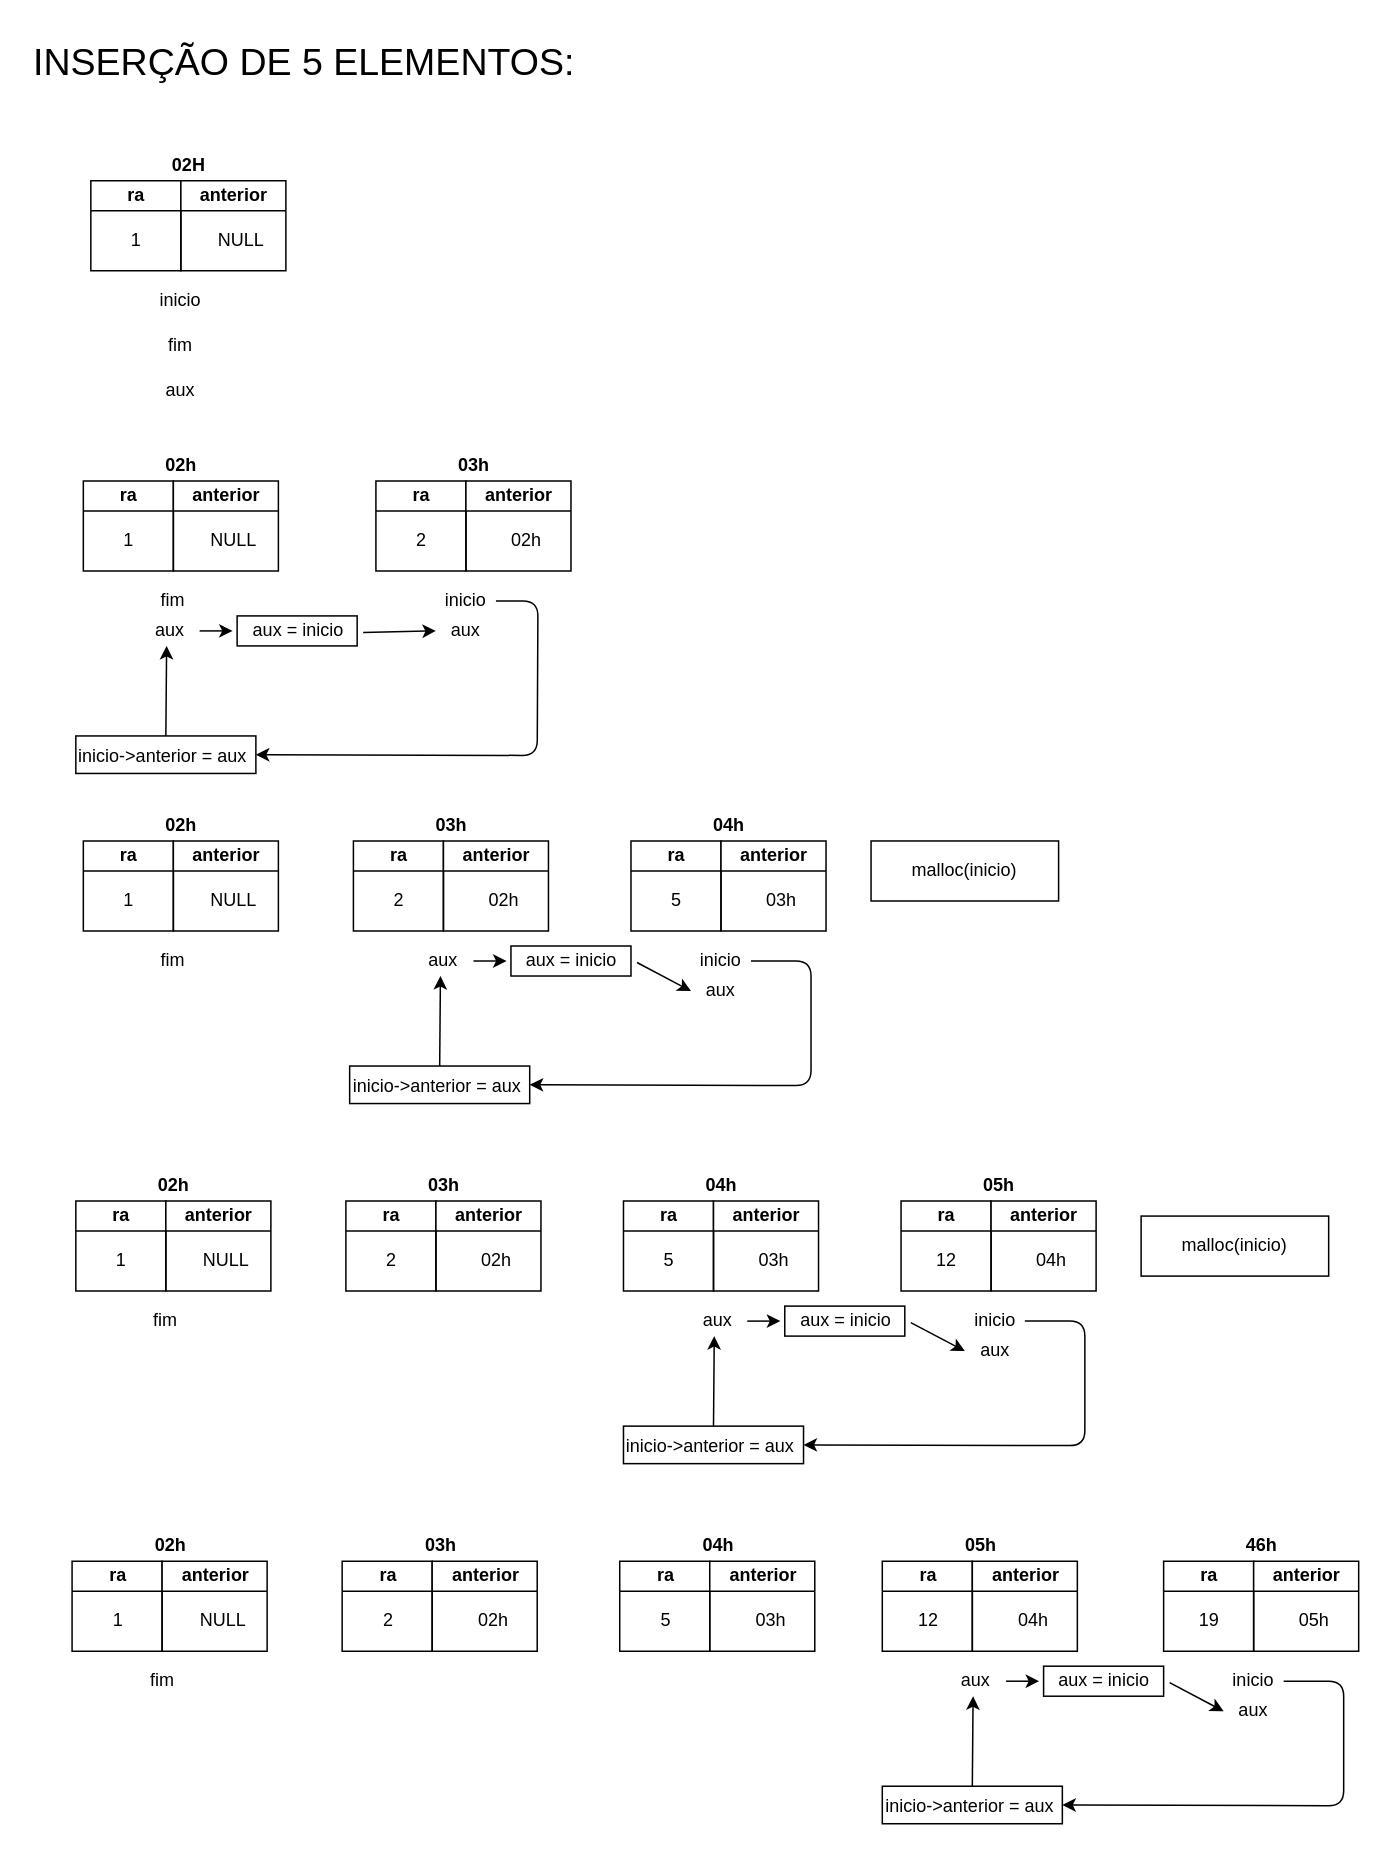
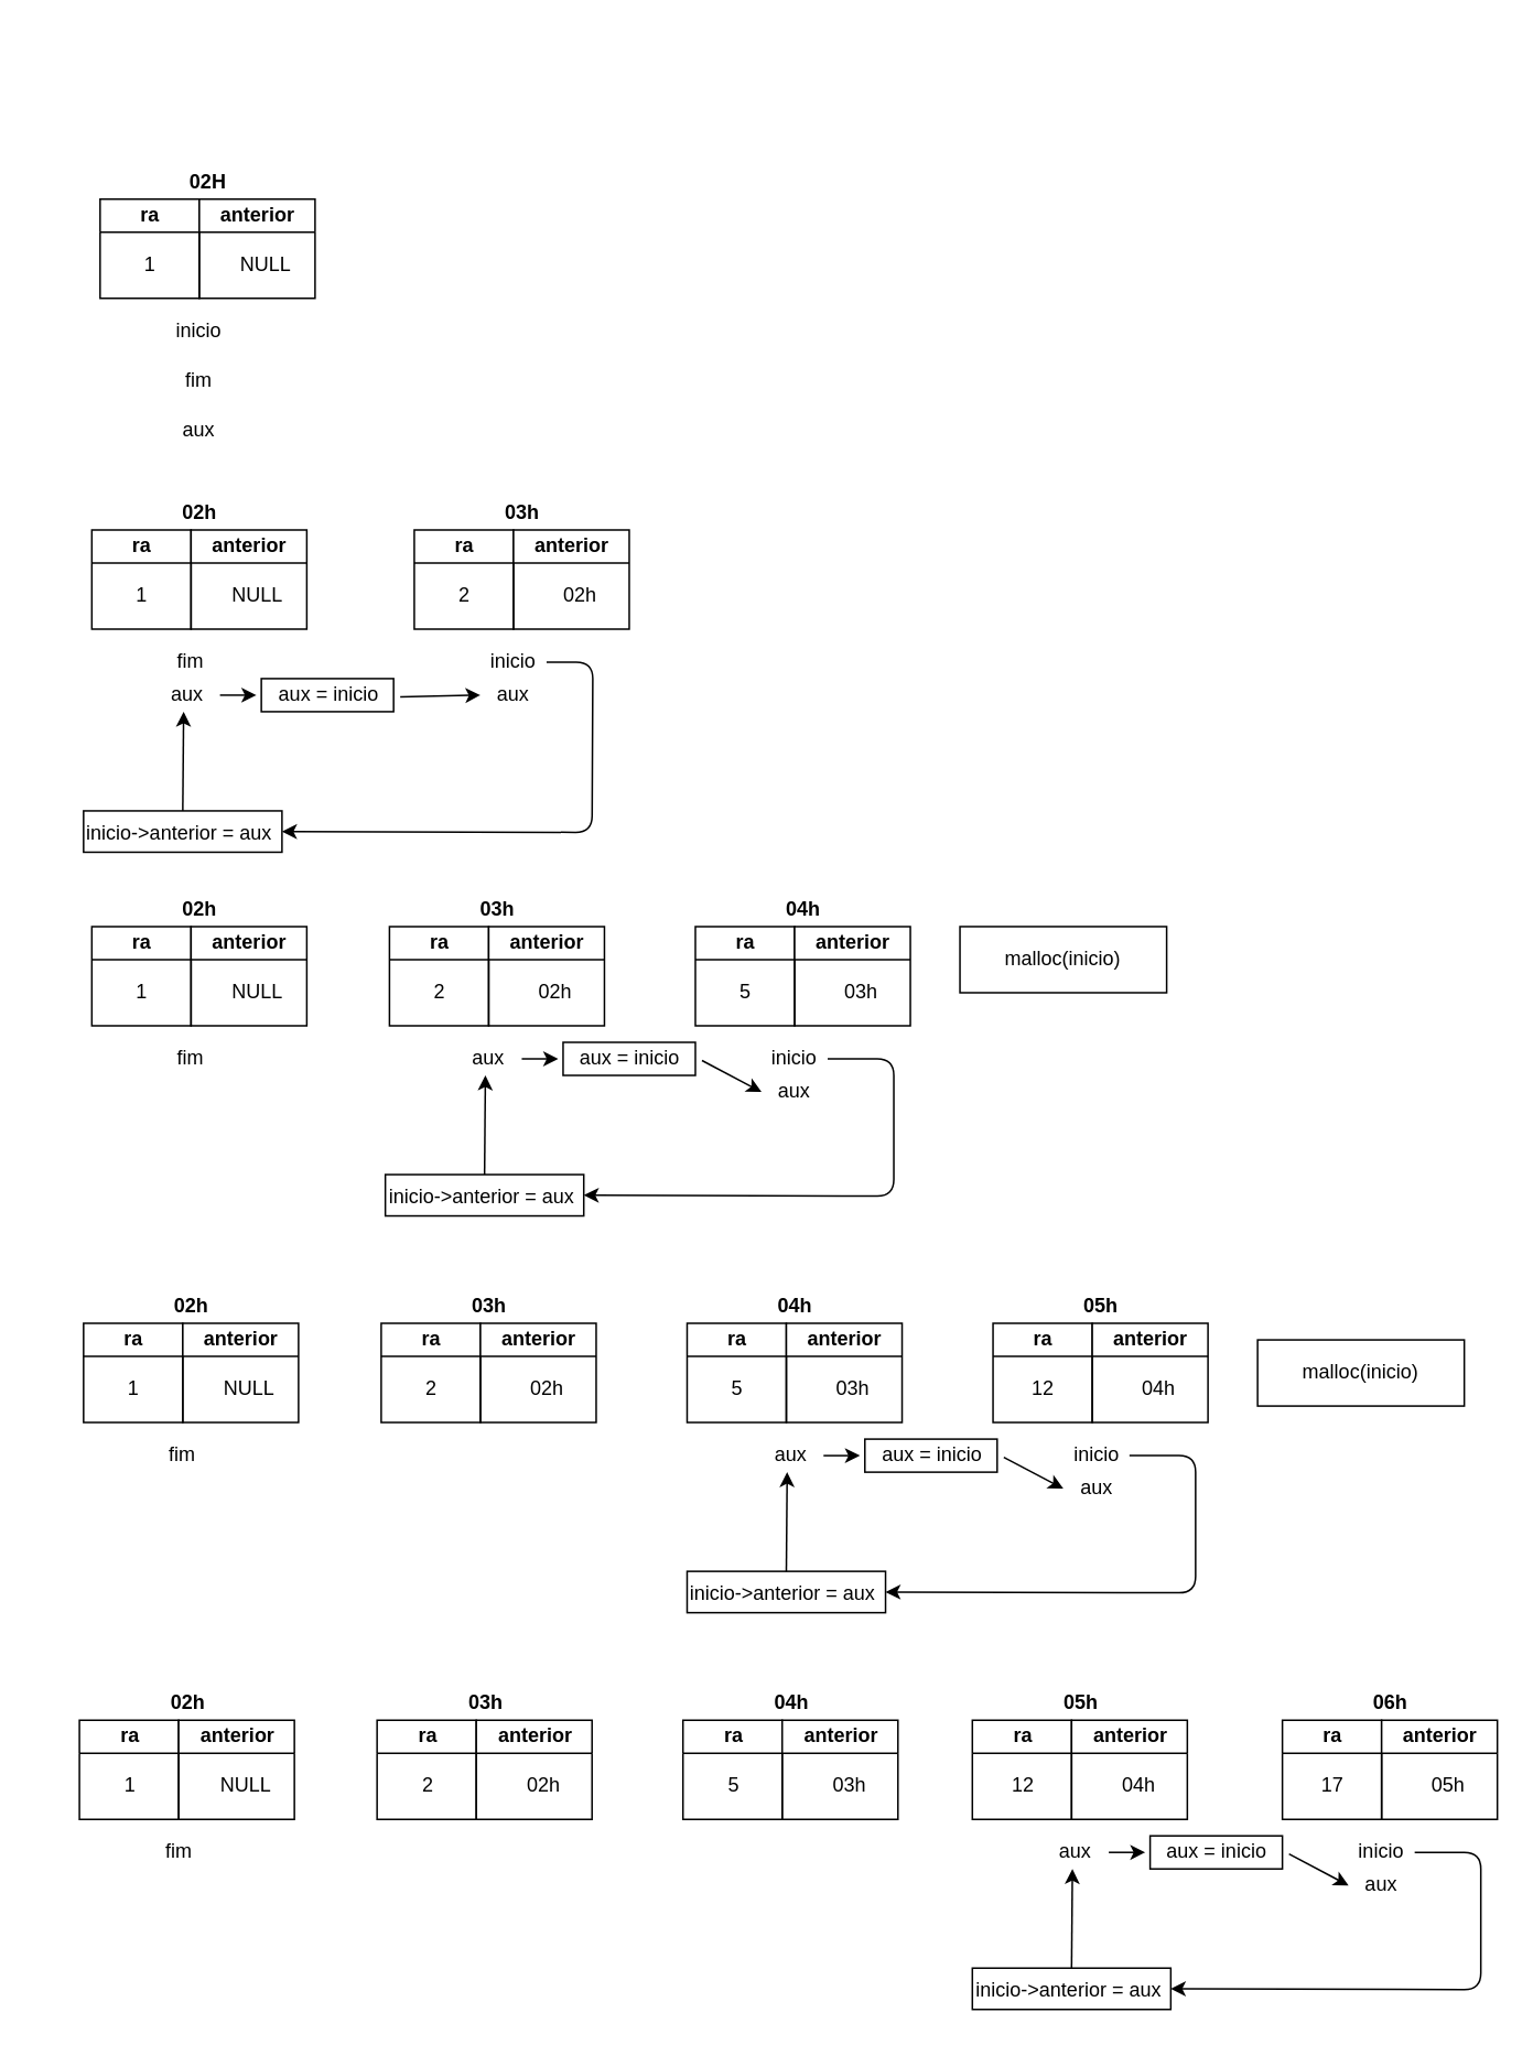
- <mxCell id="2" value="&lt;div style=&quot;font-size: 25px&quot; align=&quot;left&quot;&gt;&lt;font style=&quot;font-size: 25px&quot;&gt;INSERÇÃO DE 5 ELEMENTOS:&lt;/font&gt;&lt;/div&gt;" style="text;html=1;strokeColor=none;fillColor=none;align=left;verticalAlign=middle;whiteSpace=wrap;rounded=0;strokeWidth=7;" vertex="1" parent="1"><mxGeometry x="20" y="20" width="410" height="40" as="geometry" /></mxCell>
- <mxCell id="118" value="46h" style="swimlane;html=1;childLayout=stackLayout;resizeParent=1;resizeParentMax=0;startSize=20;strokeWidth=7;strokeColor=none;" vertex="1" parent="1"><mxGeometry x="775" y="1020" width="130" height="80" as="geometry" /></mxCell>
+ <mxCell id="118" value="06h" style="swimlane;html=1;childLayout=stackLayout;resizeParent=1;resizeParentMax=0;startSize=20;strokeWidth=7;strokeColor=none;" vertex="1" parent="1"><mxGeometry x="775" y="1020" width="130" height="80" as="geometry" /></mxCell>
- <mxCell id="120" value="19" style="text;html=1;align=center;verticalAlign=middle;resizable=0;points=[];autosize=1;" vertex="1" parent="119"><mxGeometry x="15" y="30" width="30" height="20" as="geometry" /></mxCell>
+ <mxCell id="120" value="17" style="text;html=1;align=center;verticalAlign=middle;resizable=0;points=[];autosize=1;" vertex="1" parent="119"><mxGeometry x="15" y="30" width="30" height="20" as="geometry" /></mxCell>
